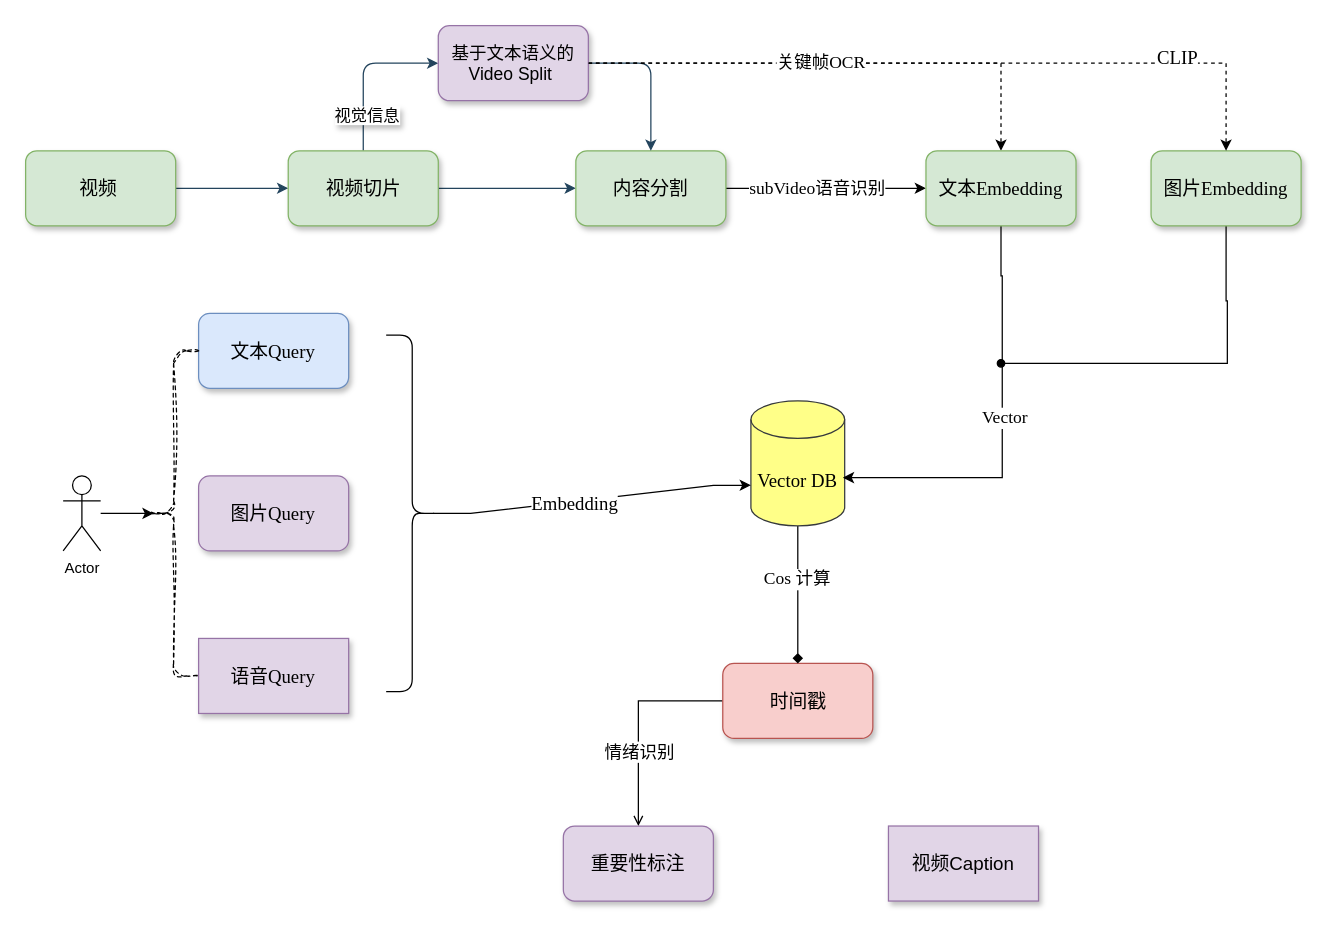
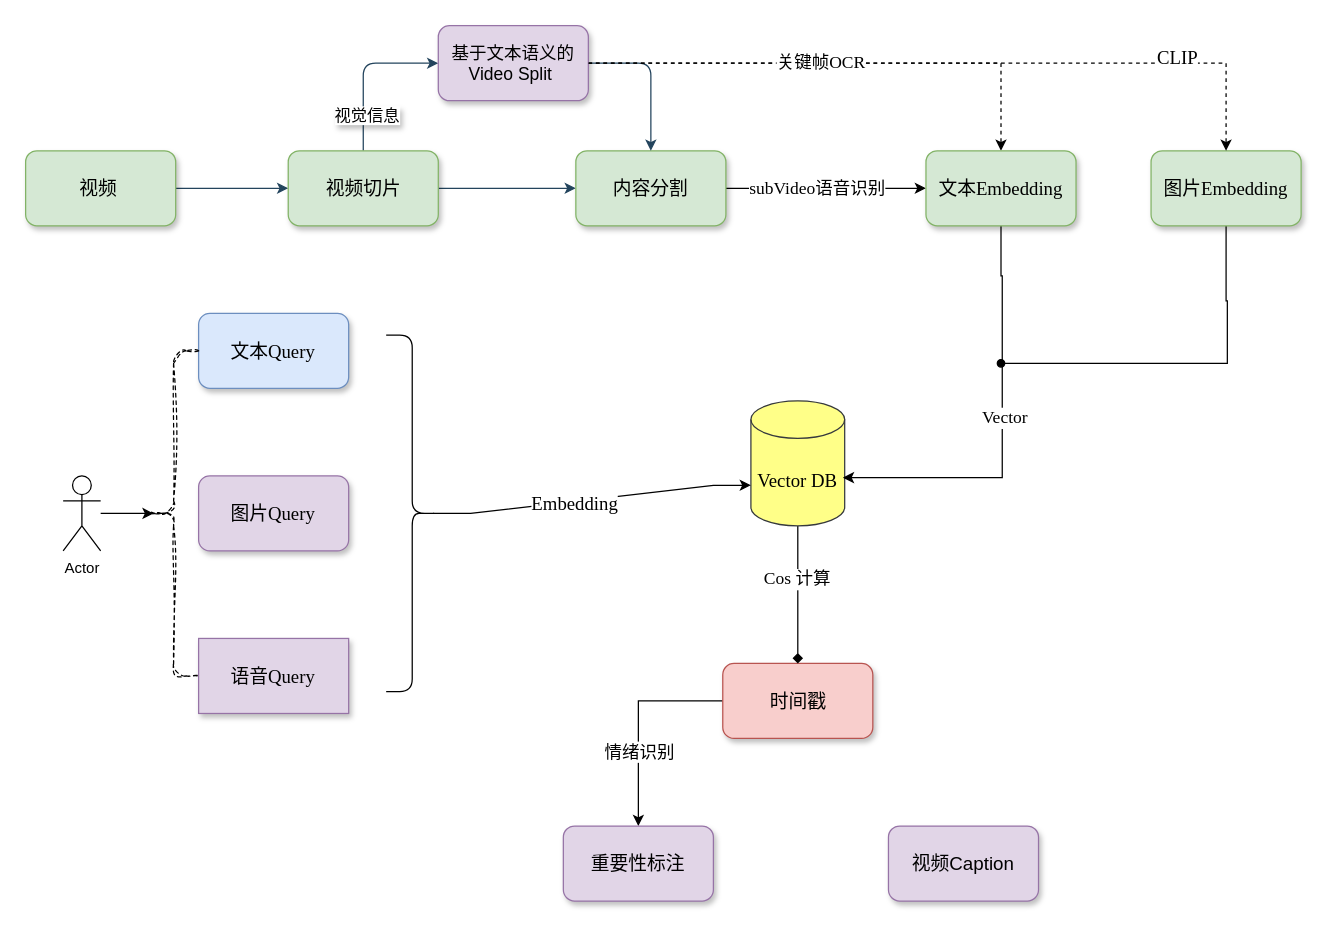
- <mxCell id="15" style="edgeStyle=orthogonalEdgeStyle;rounded=0;orthogonalLoop=1;jettySize=auto;html=1;entryX=0.5;entryY=0;entryDx=0;entryDy=0;endArrow=open;" edge="1" parent="1" source="17" target="37"><mxGeometry relative="1" as="geometry" /></mxCell>
+ <mxCell id="15" style="edgeStyle=orthogonalEdgeStyle;rounded=0;orthogonalLoop=1;jettySize=auto;html=1;entryX=0.5;entryY=0;entryDx=0;entryDy=0;" edge="1" parent="1" source="17" target="37"><mxGeometry relative="1" as="geometry" /></mxCell>
- <mxCell id="38" value="视频Caption" style="whiteSpace=wrap;html=1;shadow=1;labelBackgroundColor=none;fillColor=#e1d5e7;strokeColor=#9673a6;fontSize=15;rounded=0;" vertex="1" parent="1"><mxGeometry x="710" y="660" width="120" height="60" as="geometry" /></mxCell>
+ <mxCell id="38" value="视频Caption" style="rounded=1;whiteSpace=wrap;html=1;shadow=1;labelBackgroundColor=none;fillColor=#e1d5e7;strokeColor=#9673a6;fontSize=15;" vertex="1" parent="1"><mxGeometry x="710" y="660" width="120" height="60" as="geometry" /></mxCell>
